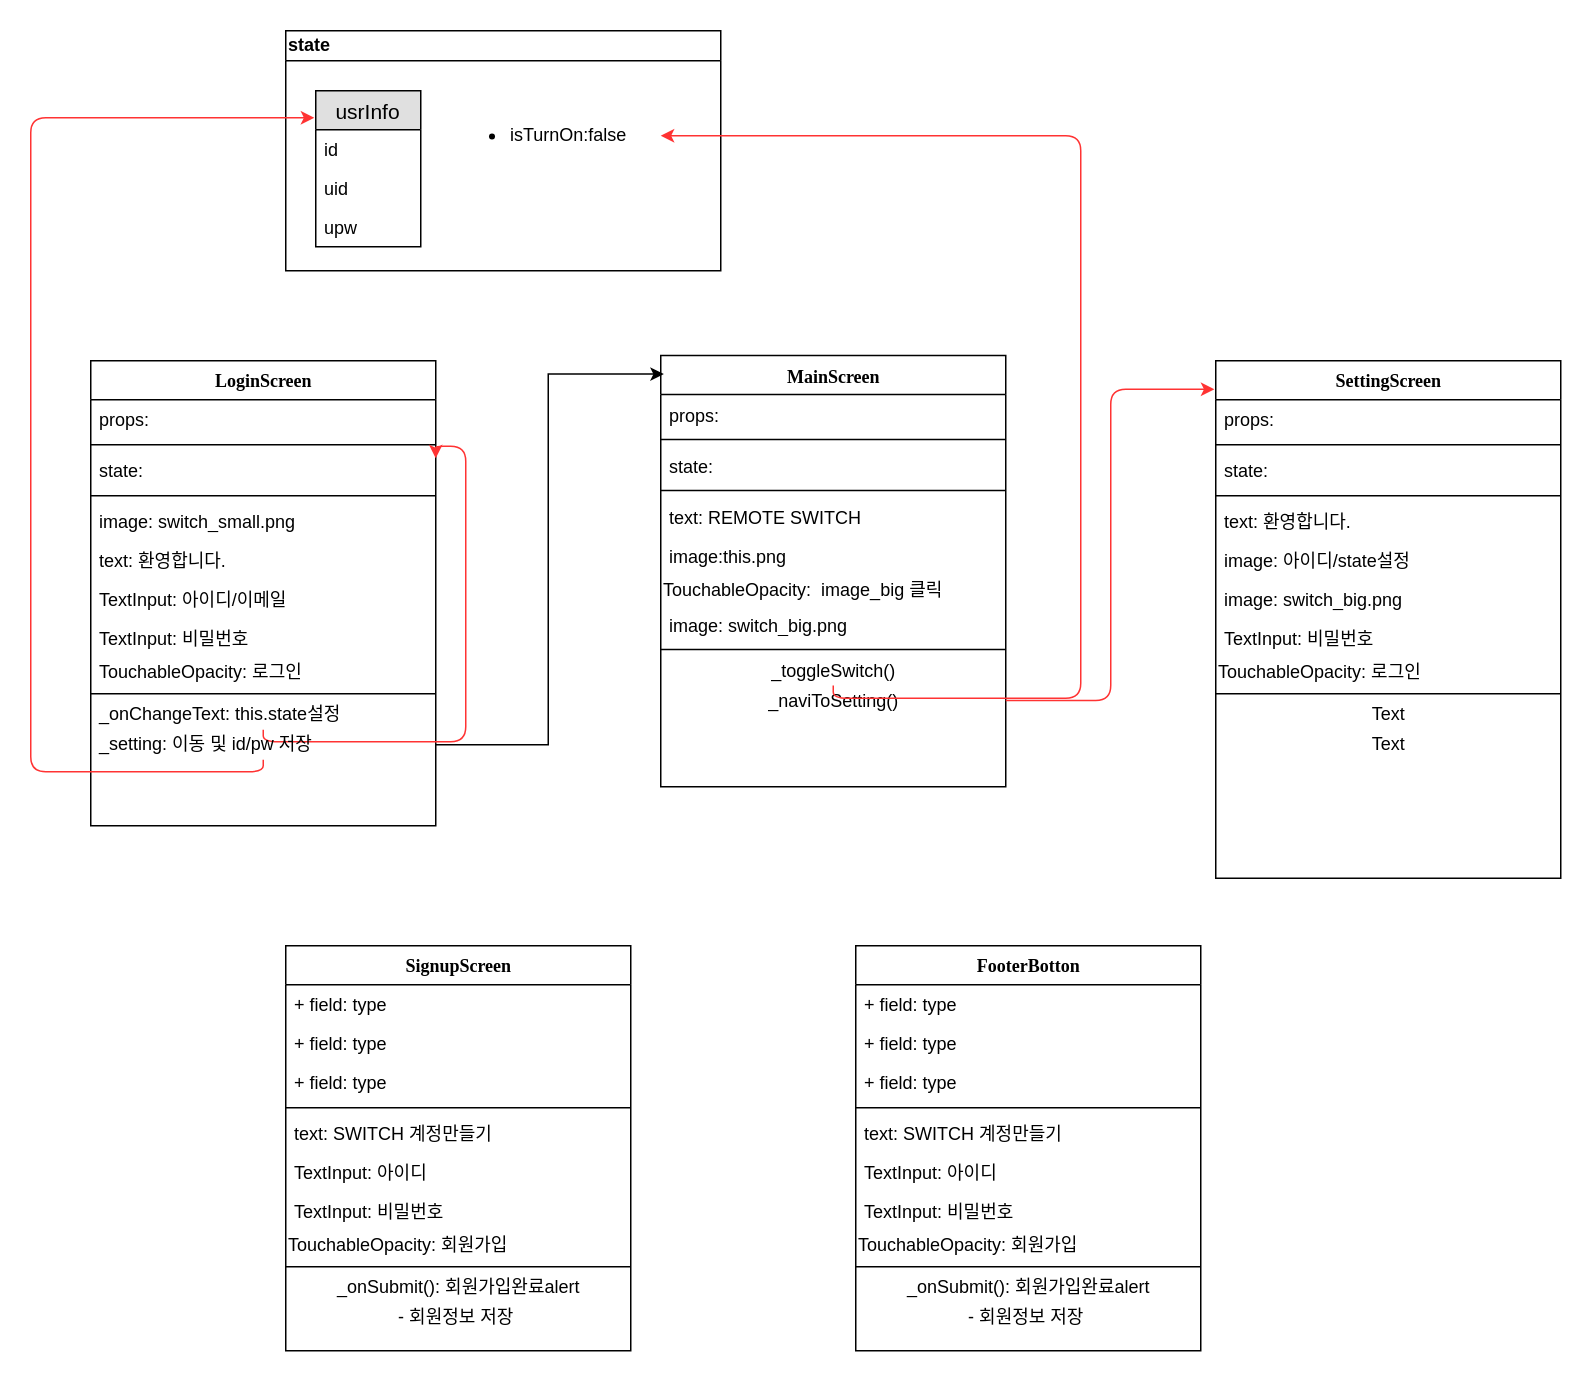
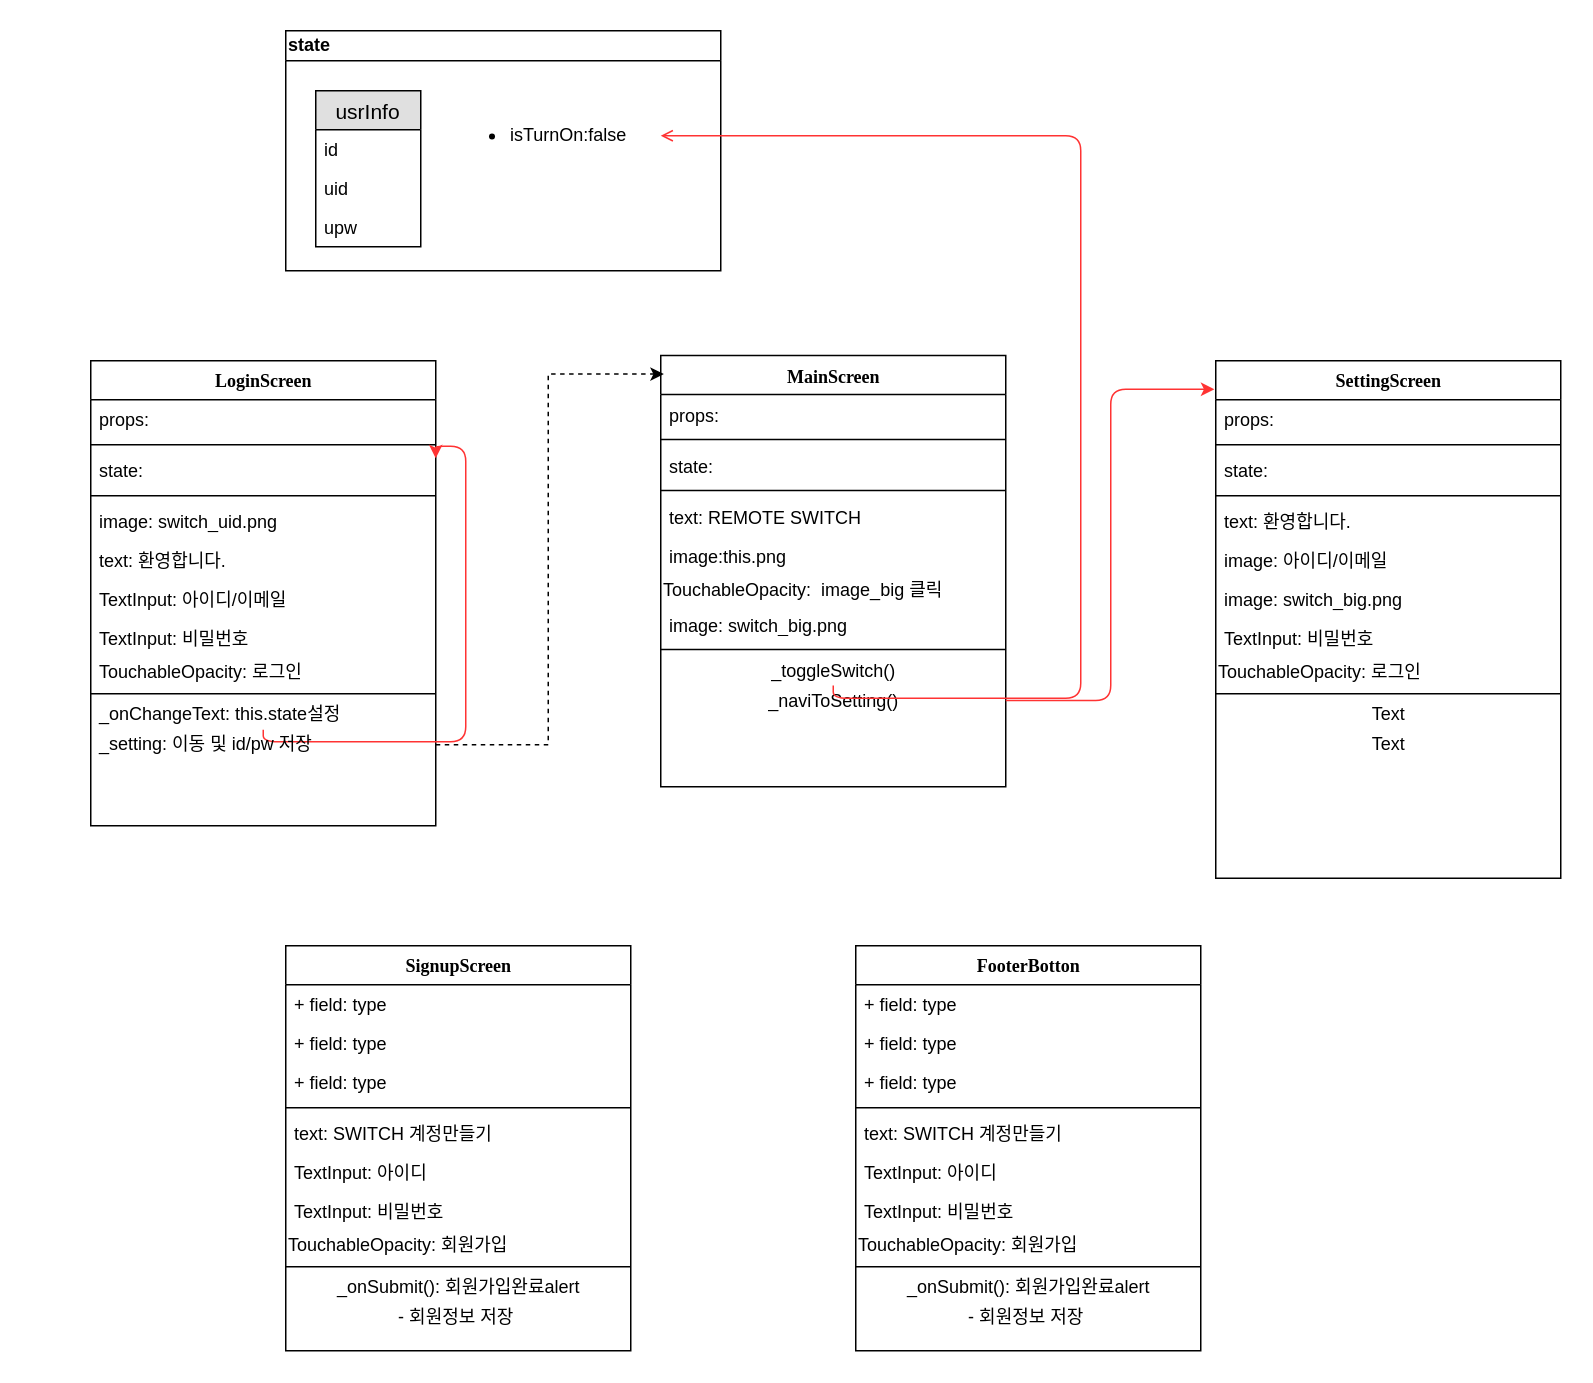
- <mxCell id="61" style="edgeStyle=orthogonalEdgeStyle;rounded=1;orthogonalLoop=1;jettySize=auto;html=1;entryX=1;entryY=0.5;entryDx=0;entryDy=0;strokeColor=#FF3333;" edge="1" parent="1" source="26" target="59"><mxGeometry relative="1" as="geometry"><Array as="points"><mxPoint x="720" y="465" /><mxPoint x="720" y="90" /></Array></mxGeometry></mxCell>
+ <mxCell id="61" style="edgeStyle=orthogonalEdgeStyle;rounded=1;orthogonalLoop=1;jettySize=auto;html=1;entryX=1;entryY=0.5;entryDx=0;entryDy=0;strokeColor=#FF3333;endArrow=open;" edge="1" parent="1" source="26" target="59"><mxGeometry relative="1" as="geometry"><Array as="points"><mxPoint x="720" y="465" /><mxPoint x="720" y="90" /></Array></mxGeometry></mxCell>
- <mxCell id="60" style="edgeStyle=orthogonalEdgeStyle;rounded=1;orthogonalLoop=1;jettySize=auto;html=1;entryX=-0.014;entryY=0.173;entryDx=0;entryDy=0;entryPerimeter=0;strokeColor=#FF3333;" edge="1" parent="1" source="15" target="55"><mxGeometry relative="1" as="geometry"><Array as="points"><mxPoint x="20" y="514" /><mxPoint x="20" y="78" /></Array></mxGeometry></mxCell>
- <mxCell id="7" value="image: switch_small.png&lt;br&gt;" style="text;html=1;strokeColor=none;fillColor=none;align=left;verticalAlign=top;spacingLeft=4;spacingRight=4;whiteSpace=wrap;overflow=hidden;rotatable=0;points=[[0,0.5],[1,0.5]];portConstraint=eastwest;" parent="2" vertex="1"><mxGeometry y="94" width="230" height="26" as="geometry" /></mxCell>
+ <mxCell id="7" value="image: switch_uid.png&lt;br&gt;" style="text;html=1;strokeColor=none;fillColor=none;align=left;verticalAlign=top;spacingLeft=4;spacingRight=4;whiteSpace=wrap;overflow=hidden;rotatable=0;points=[[0,0.5],[1,0.5]];portConstraint=eastwest;" parent="2" vertex="1"><mxGeometry y="94" width="230" height="26" as="geometry" /></mxCell>
- <mxCell id="34" value="image: 아이디/state설정" style="text;html=1;strokeColor=none;fillColor=none;align=left;verticalAlign=top;spacingLeft=4;spacingRight=4;whiteSpace=wrap;overflow=hidden;rotatable=0;points=[[0,0.5],[1,0.5]];portConstraint=eastwest;" parent="28" vertex="1"><mxGeometry y="120" width="230" height="26" as="geometry" /></mxCell>
+ <mxCell id="34" value="image: 아이디/이메일" style="text;html=1;strokeColor=none;fillColor=none;align=left;verticalAlign=top;spacingLeft=4;spacingRight=4;whiteSpace=wrap;overflow=hidden;rotatable=0;points=[[0,0.5],[1,0.5]];portConstraint=eastwest;" parent="28" vertex="1"><mxGeometry y="120" width="230" height="26" as="geometry" /></mxCell>
- <mxCell id="53" style="edgeStyle=orthogonalEdgeStyle;rounded=0;orthogonalLoop=1;jettySize=auto;html=1;entryX=0.009;entryY=0.043;entryDx=0;entryDy=0;entryPerimeter=0;" parent="1" source="15" target="16" edge="1"><mxGeometry relative="1" as="geometry" /></mxCell>
+ <mxCell id="53" style="edgeStyle=orthogonalEdgeStyle;rounded=0;orthogonalLoop=1;jettySize=auto;html=1;entryX=0.009;entryY=0.043;entryDx=0;entryDy=0;entryPerimeter=0;dashed=1;" parent="1" source="15" target="16" edge="1"><mxGeometry relative="1" as="geometry" /></mxCell>
